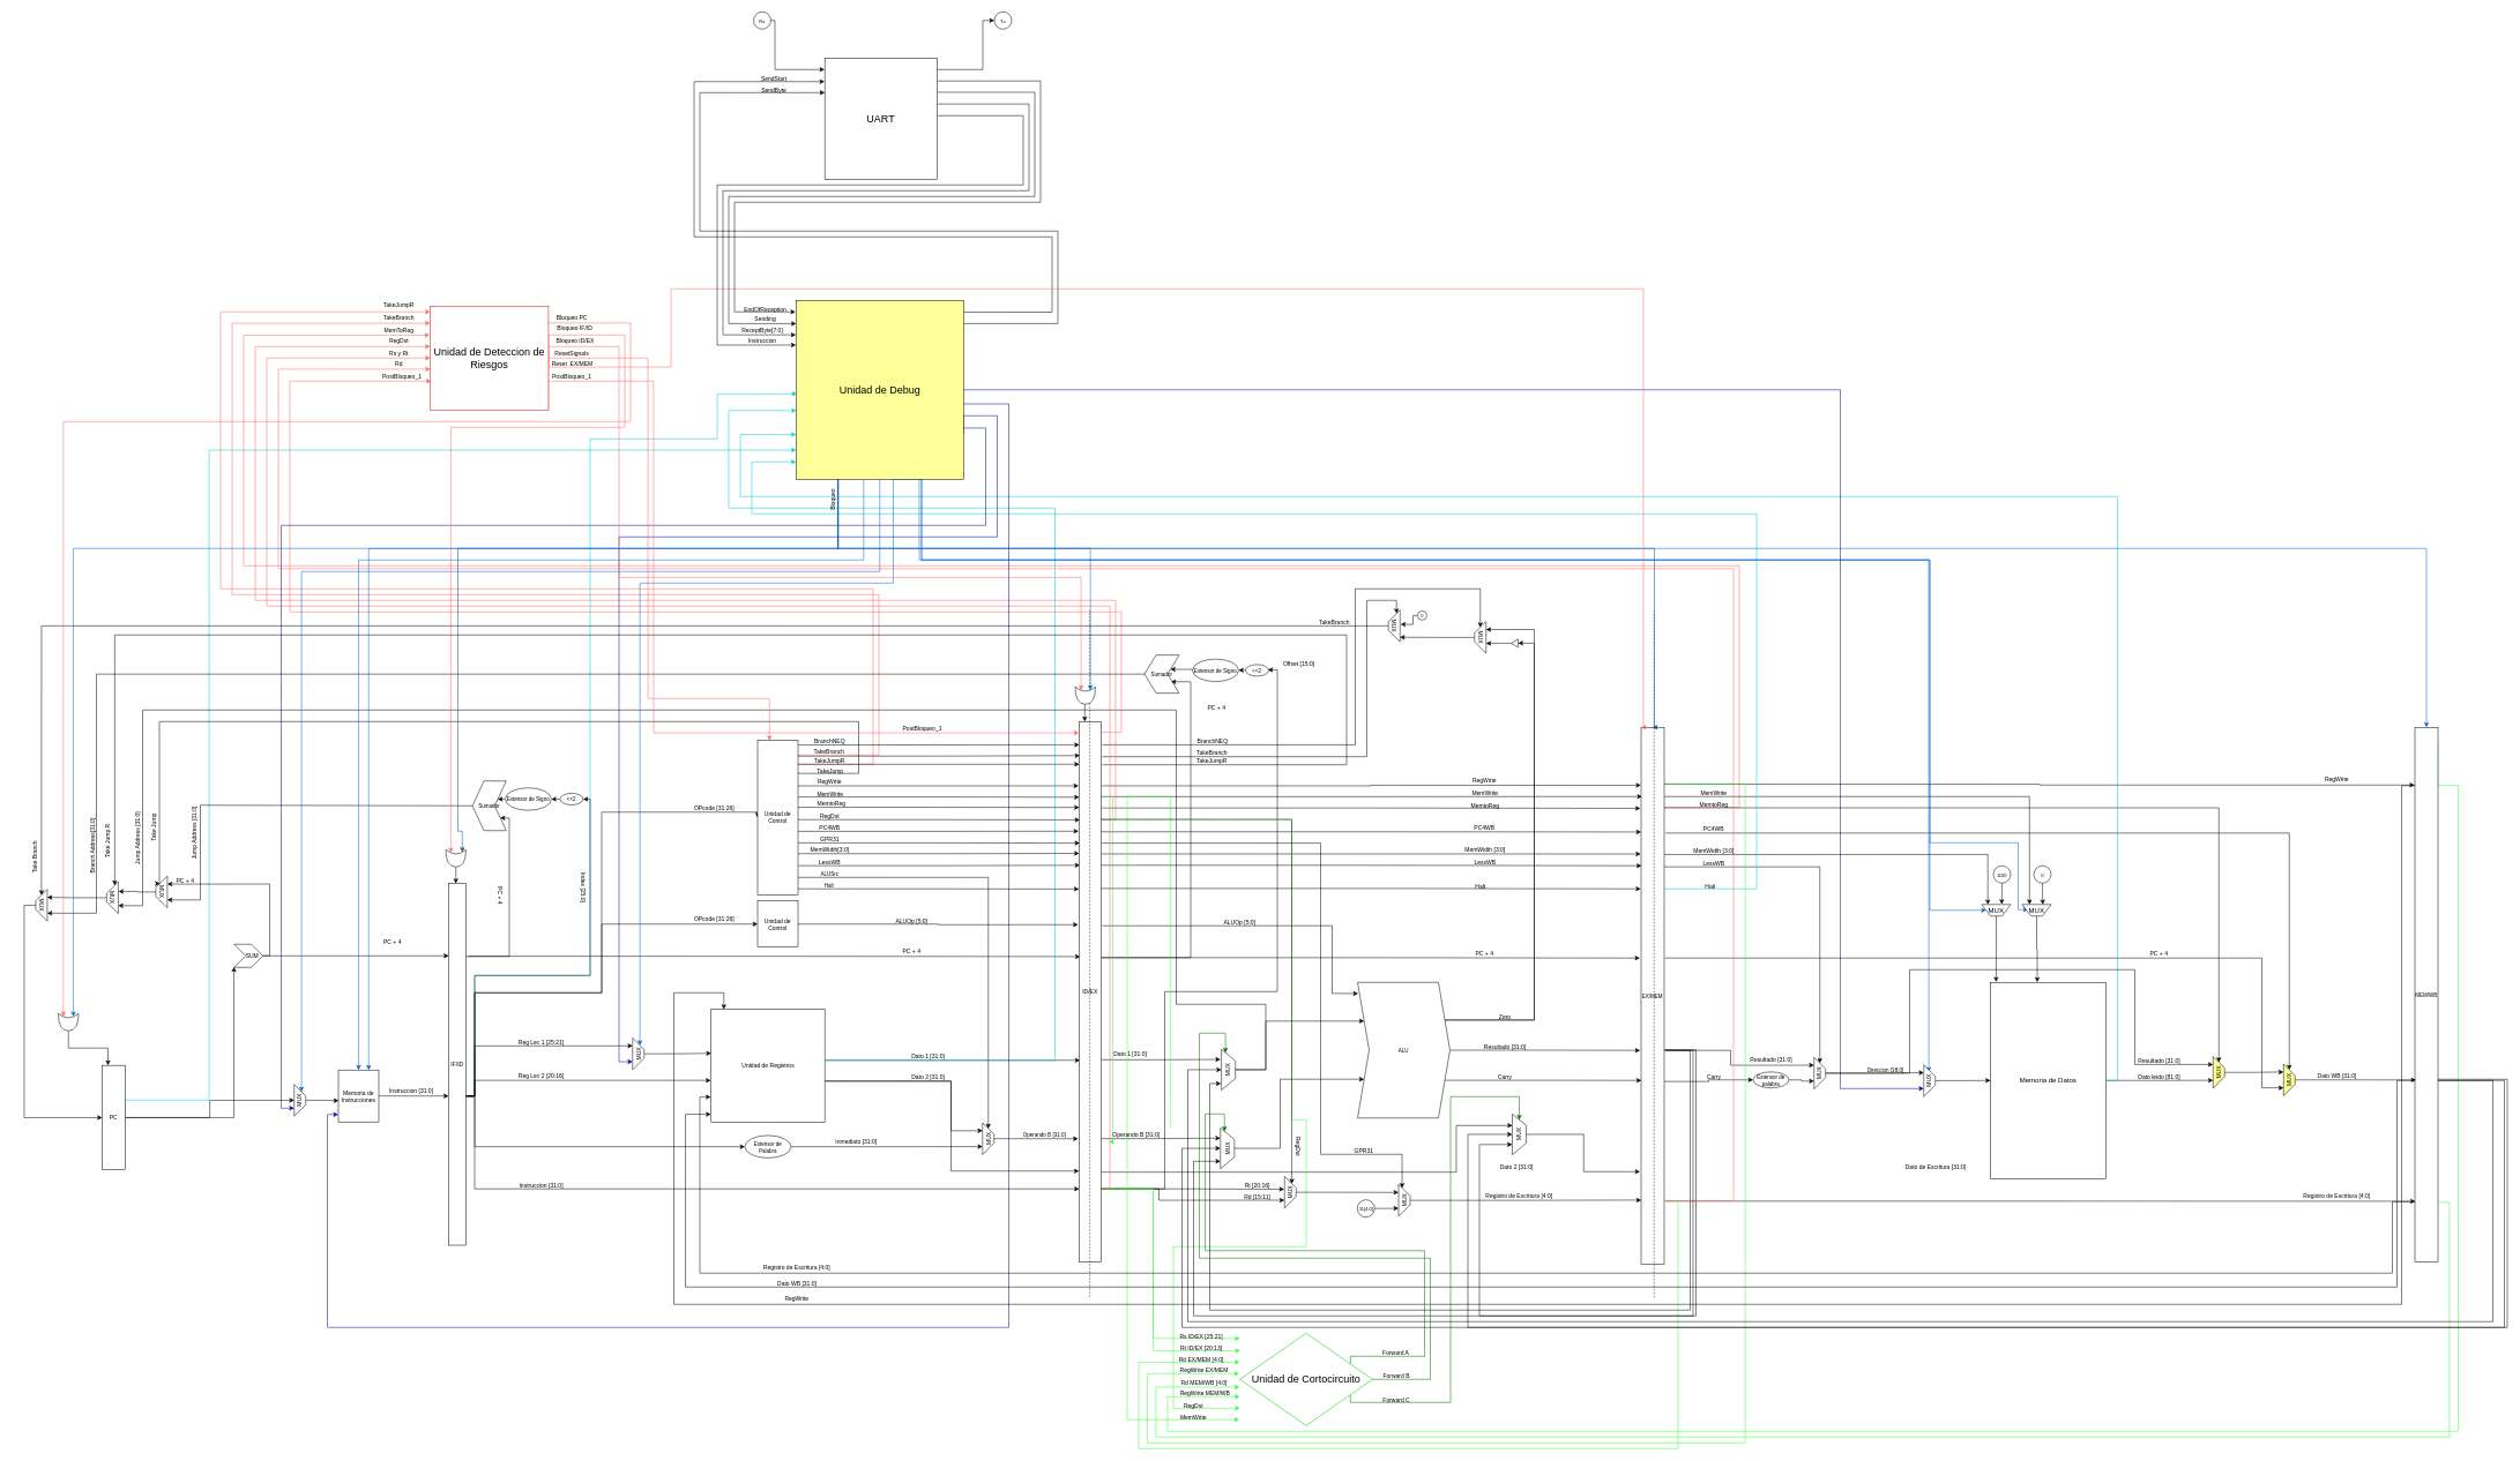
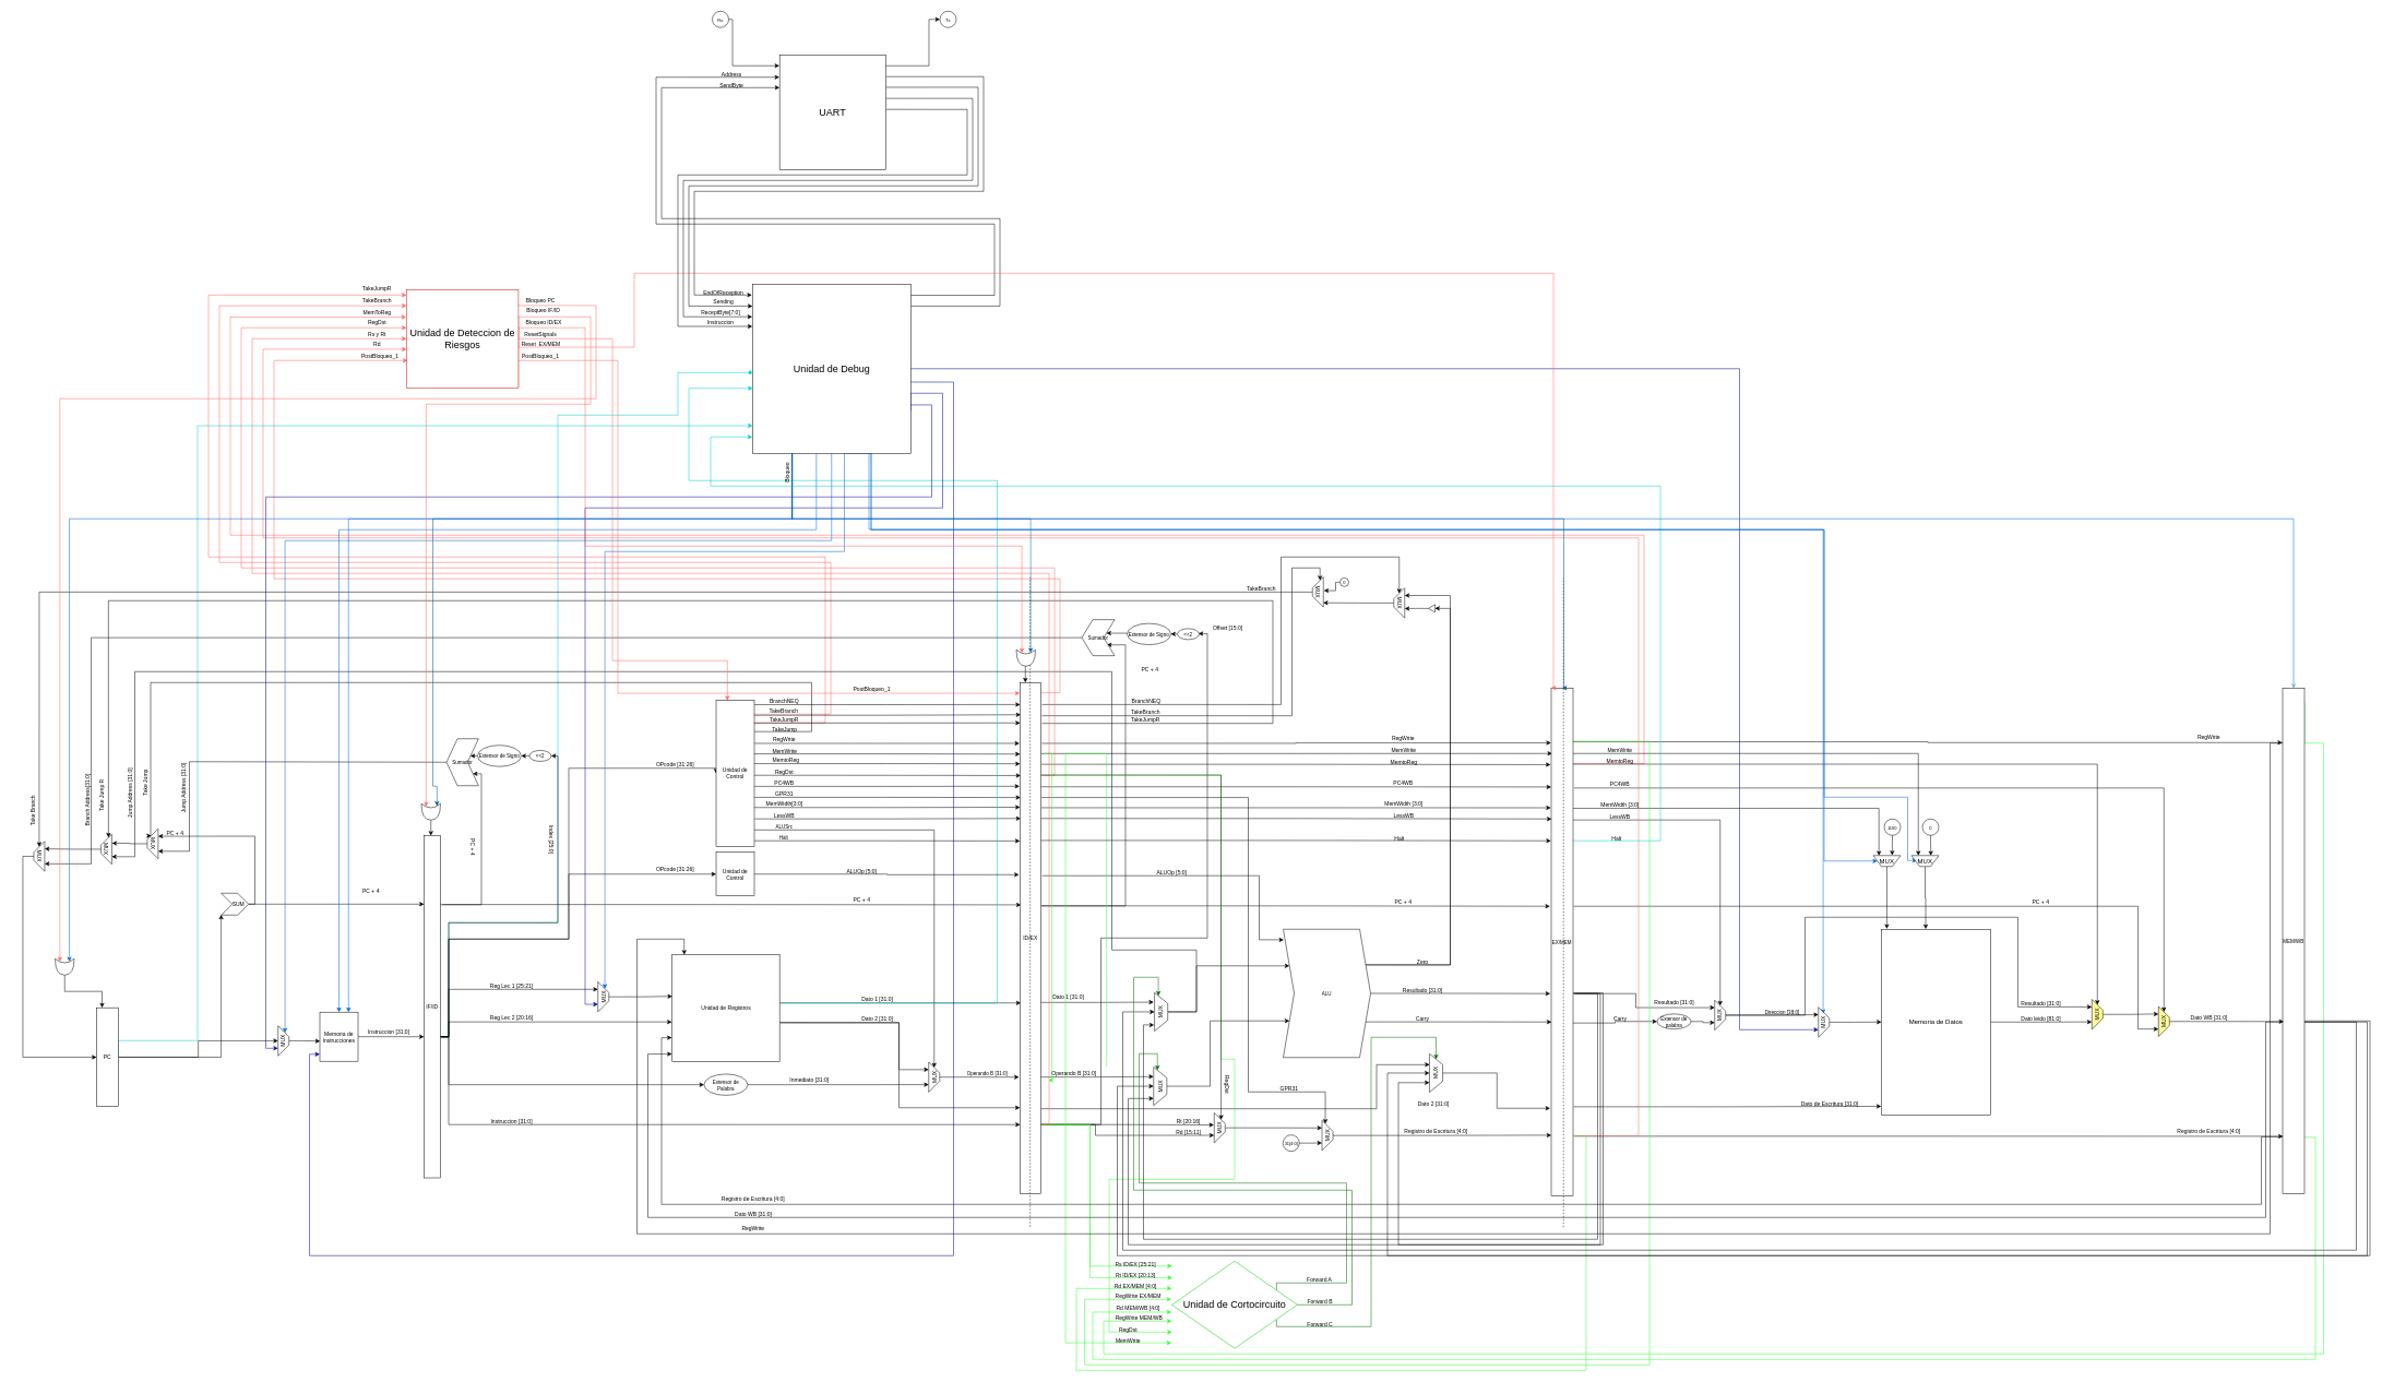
- <mxCell id="330" value="SendStart" style="text;html=1;align=center;verticalAlign=middle;resizable=0;points=[];autosize=1;strokeColor=none;fillColor=none;fontSize=10;" vertex="1" parent="1"><mxGeometry x="1304" y="120" width="70" height="30" as="geometry" /></mxCell>
+ <mxCell id="330" value="Address" style="text;html=1;align=center;verticalAlign=middle;resizable=0;points=[];autosize=1;strokeColor=none;fillColor=none;fontSize=10;" vertex="1" parent="1"><mxGeometry x="1304" y="120" width="70" height="30" as="geometry" /></mxCell>
- <mxCell id="223" value="&lt;font style=&quot;font-size: 18px;&quot;&gt;Unidad de Debug&lt;/font&gt;" style="rounded=0;whiteSpace=wrap;html=1;fillColor=#ffff99;" vertex="1" parent="1"><mxGeometry x="1377.5" y="520" width="290" height="310" as="geometry" /></mxCell>
+ <mxCell id="223" value="&lt;font style=&quot;font-size: 18px;&quot;&gt;Unidad de Debug&lt;/font&gt;" style="rounded=0;whiteSpace=wrap;html=1;" vertex="1" parent="1"><mxGeometry x="1377.5" y="520" width="290" height="310" as="geometry" /></mxCell>
- <mxCell id="135" style="edgeStyle=orthogonalEdgeStyle;rounded=0;orthogonalLoop=1;jettySize=auto;html=1;exitX=1;exitY=0.5;exitDx=0;exitDy=0;entryX=0;entryY=0.75;entryDx=0;entryDy=0;strokeColor=#00CCCC;" edge="1" parent="1" source="136" target="223"><mxGeometry relative="1" as="geometry"><Array as="points"><mxPoint x="3666" y="1872" /><mxPoint x="3666" y="860" /><mxPoint x="1281" y="860" /><mxPoint x="1281" y="753" /></Array></mxGeometry></mxCell>
- <mxCell id="213" style="edgeStyle=orthogonalEdgeStyle;rounded=0;orthogonalLoop=1;jettySize=auto;html=1;exitX=0.25;exitY=1;exitDx=0;exitDy=0;entryX=0.5;entryY=0;entryDx=0;entryDy=0;strokeColor=#0066CC;" edge="1" parent="1" source="223" target="150"><mxGeometry relative="1" as="geometry"><Array as="points"><mxPoint x="1450" y="950" /><mxPoint x="4201" y="950" /></Array></mxGeometry></mxCell>
+ <mxCell id="213" style="edgeStyle=orthogonalEdgeStyle;rounded=0;orthogonalLoop=1;jettySize=auto;html=1;exitX=0.25;exitY=1;exitDx=0;exitDy=0;entryX=0.5;entryY=0;entryDx=0;entryDy=0;strokeColor=#0066CC;endArrow=open;" edge="1" parent="1" source="223" target="150"><mxGeometry relative="1" as="geometry"><Array as="points"><mxPoint x="1450" y="950" /><mxPoint x="4201" y="950" /></Array></mxGeometry></mxCell>
+ <mxCell id="98" style="edgeStyle=orthogonalEdgeStyle;rounded=0;orthogonalLoop=1;jettySize=auto;html=1;exitX=1.025;exitY=0.825;exitDx=0;exitDy=0;entryX=-0.002;entryY=0.954;entryDx=0;entryDy=0;entryPerimeter=0;exitPerimeter=0;" edge="1" parent="1" source="115" target="136"><mxGeometry relative="1" as="geometry" /></mxCell>
